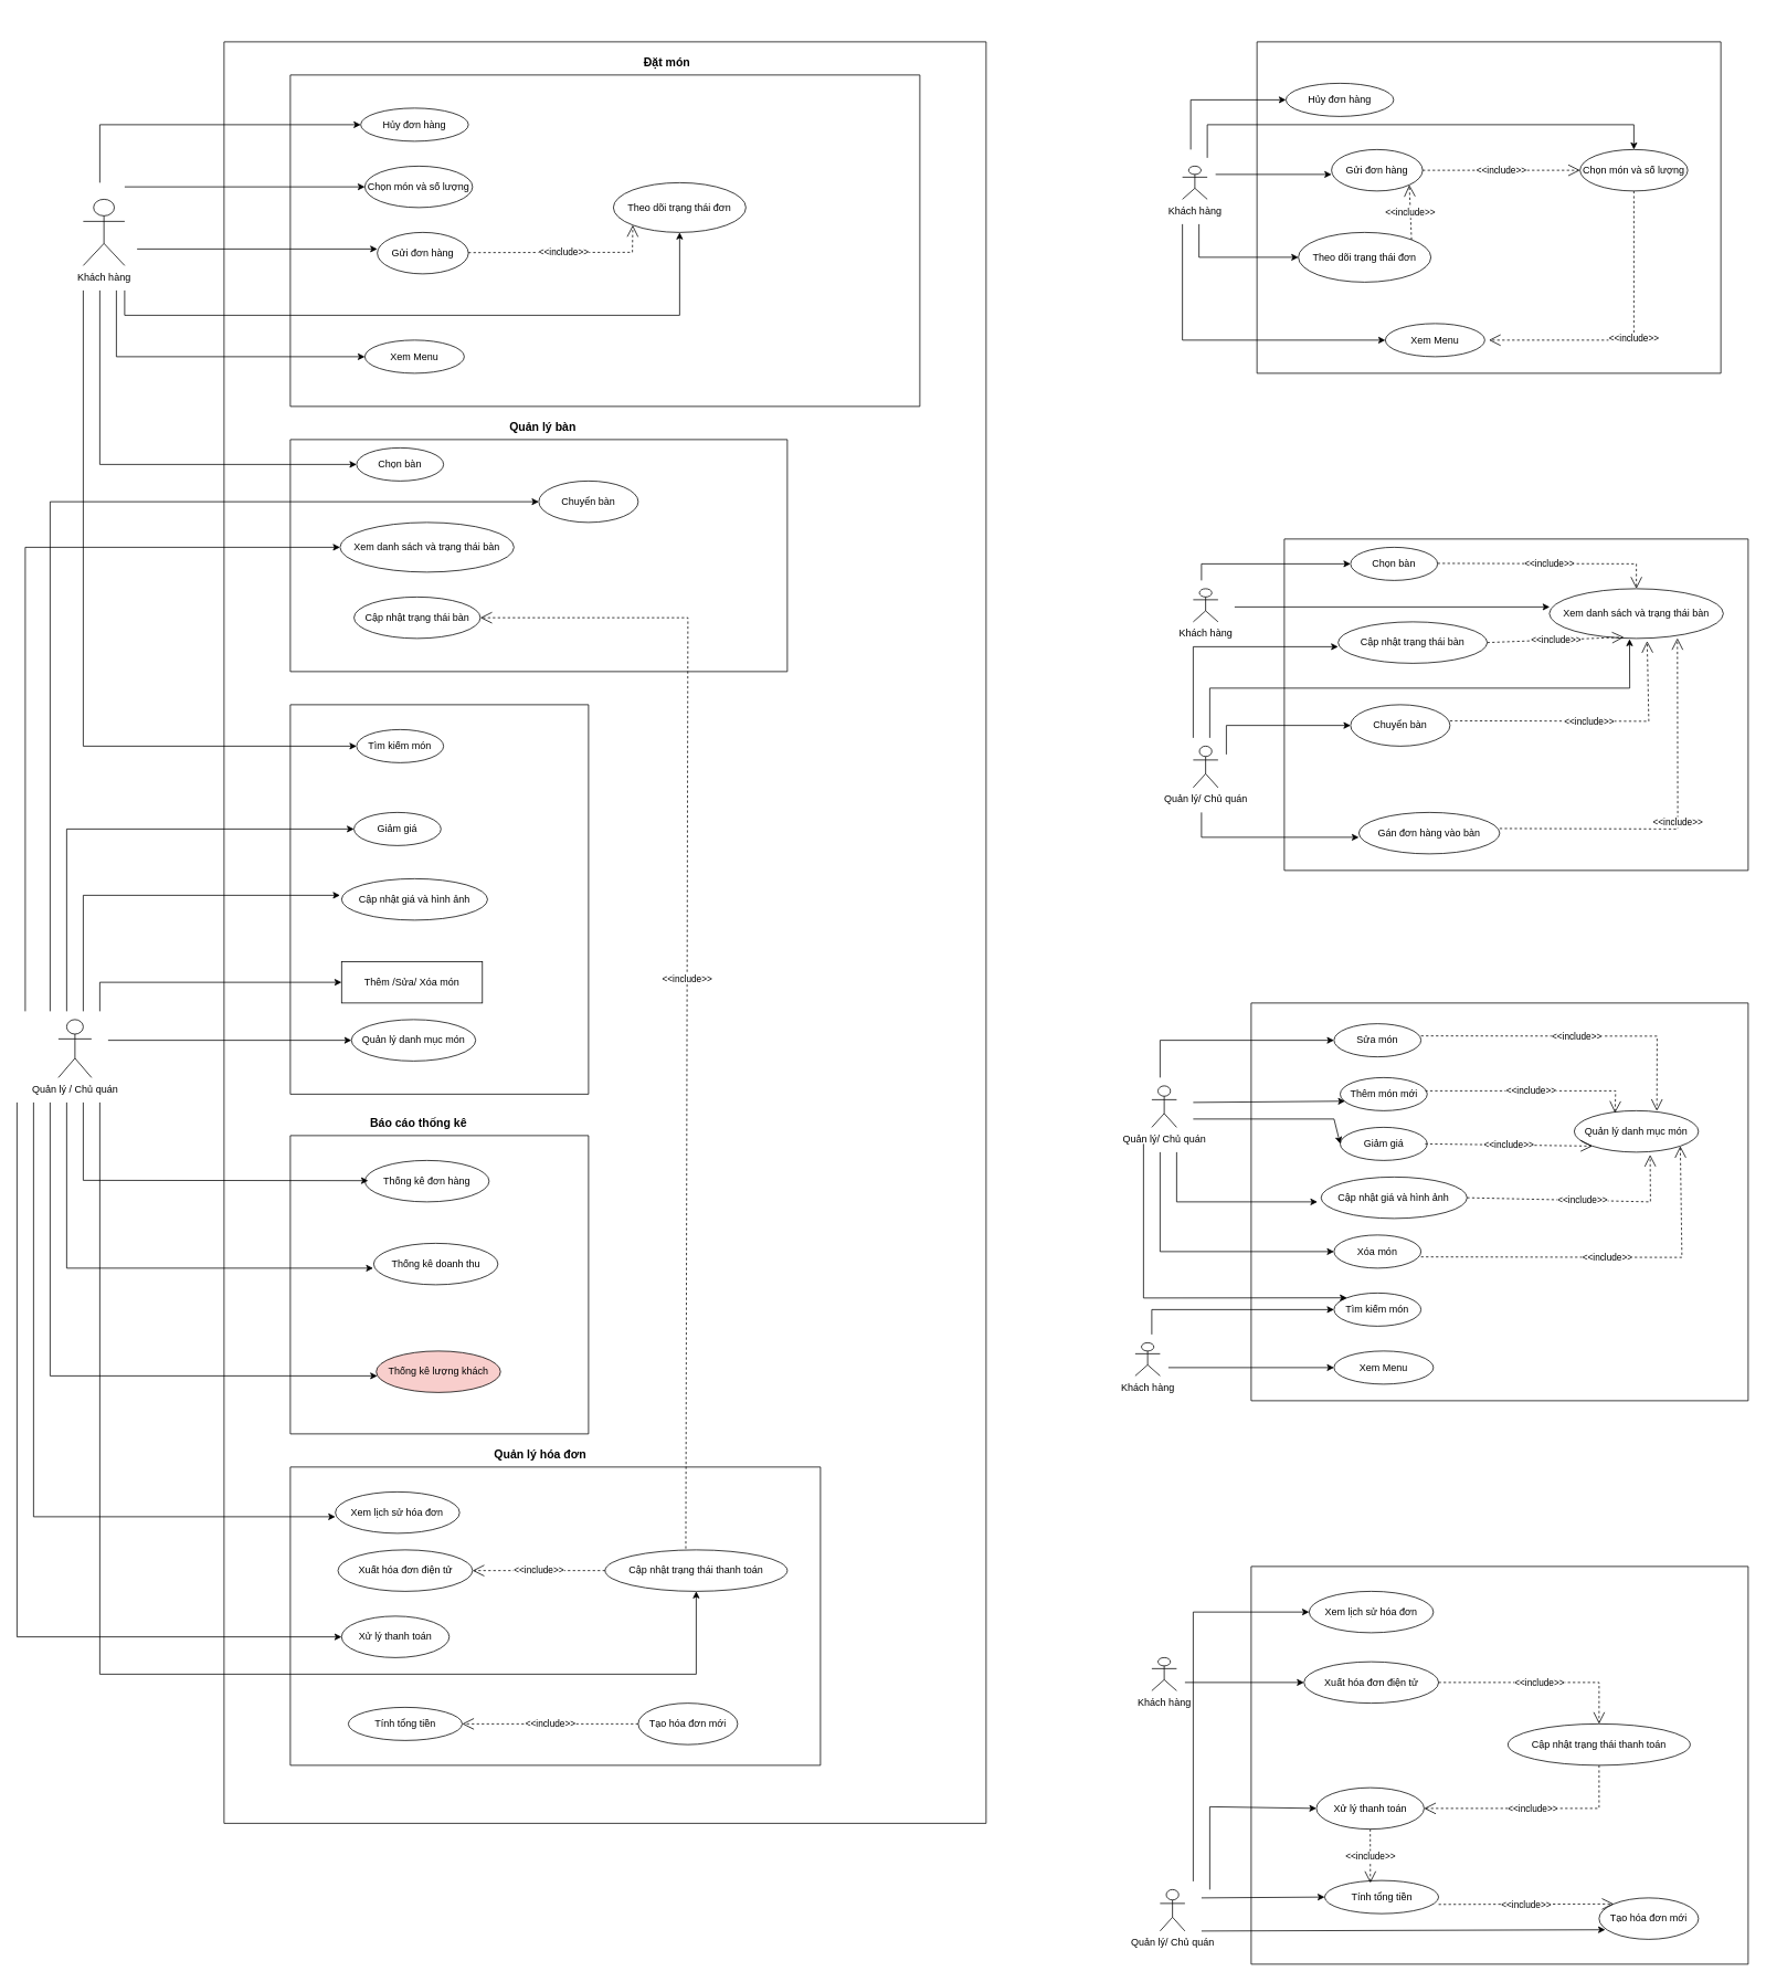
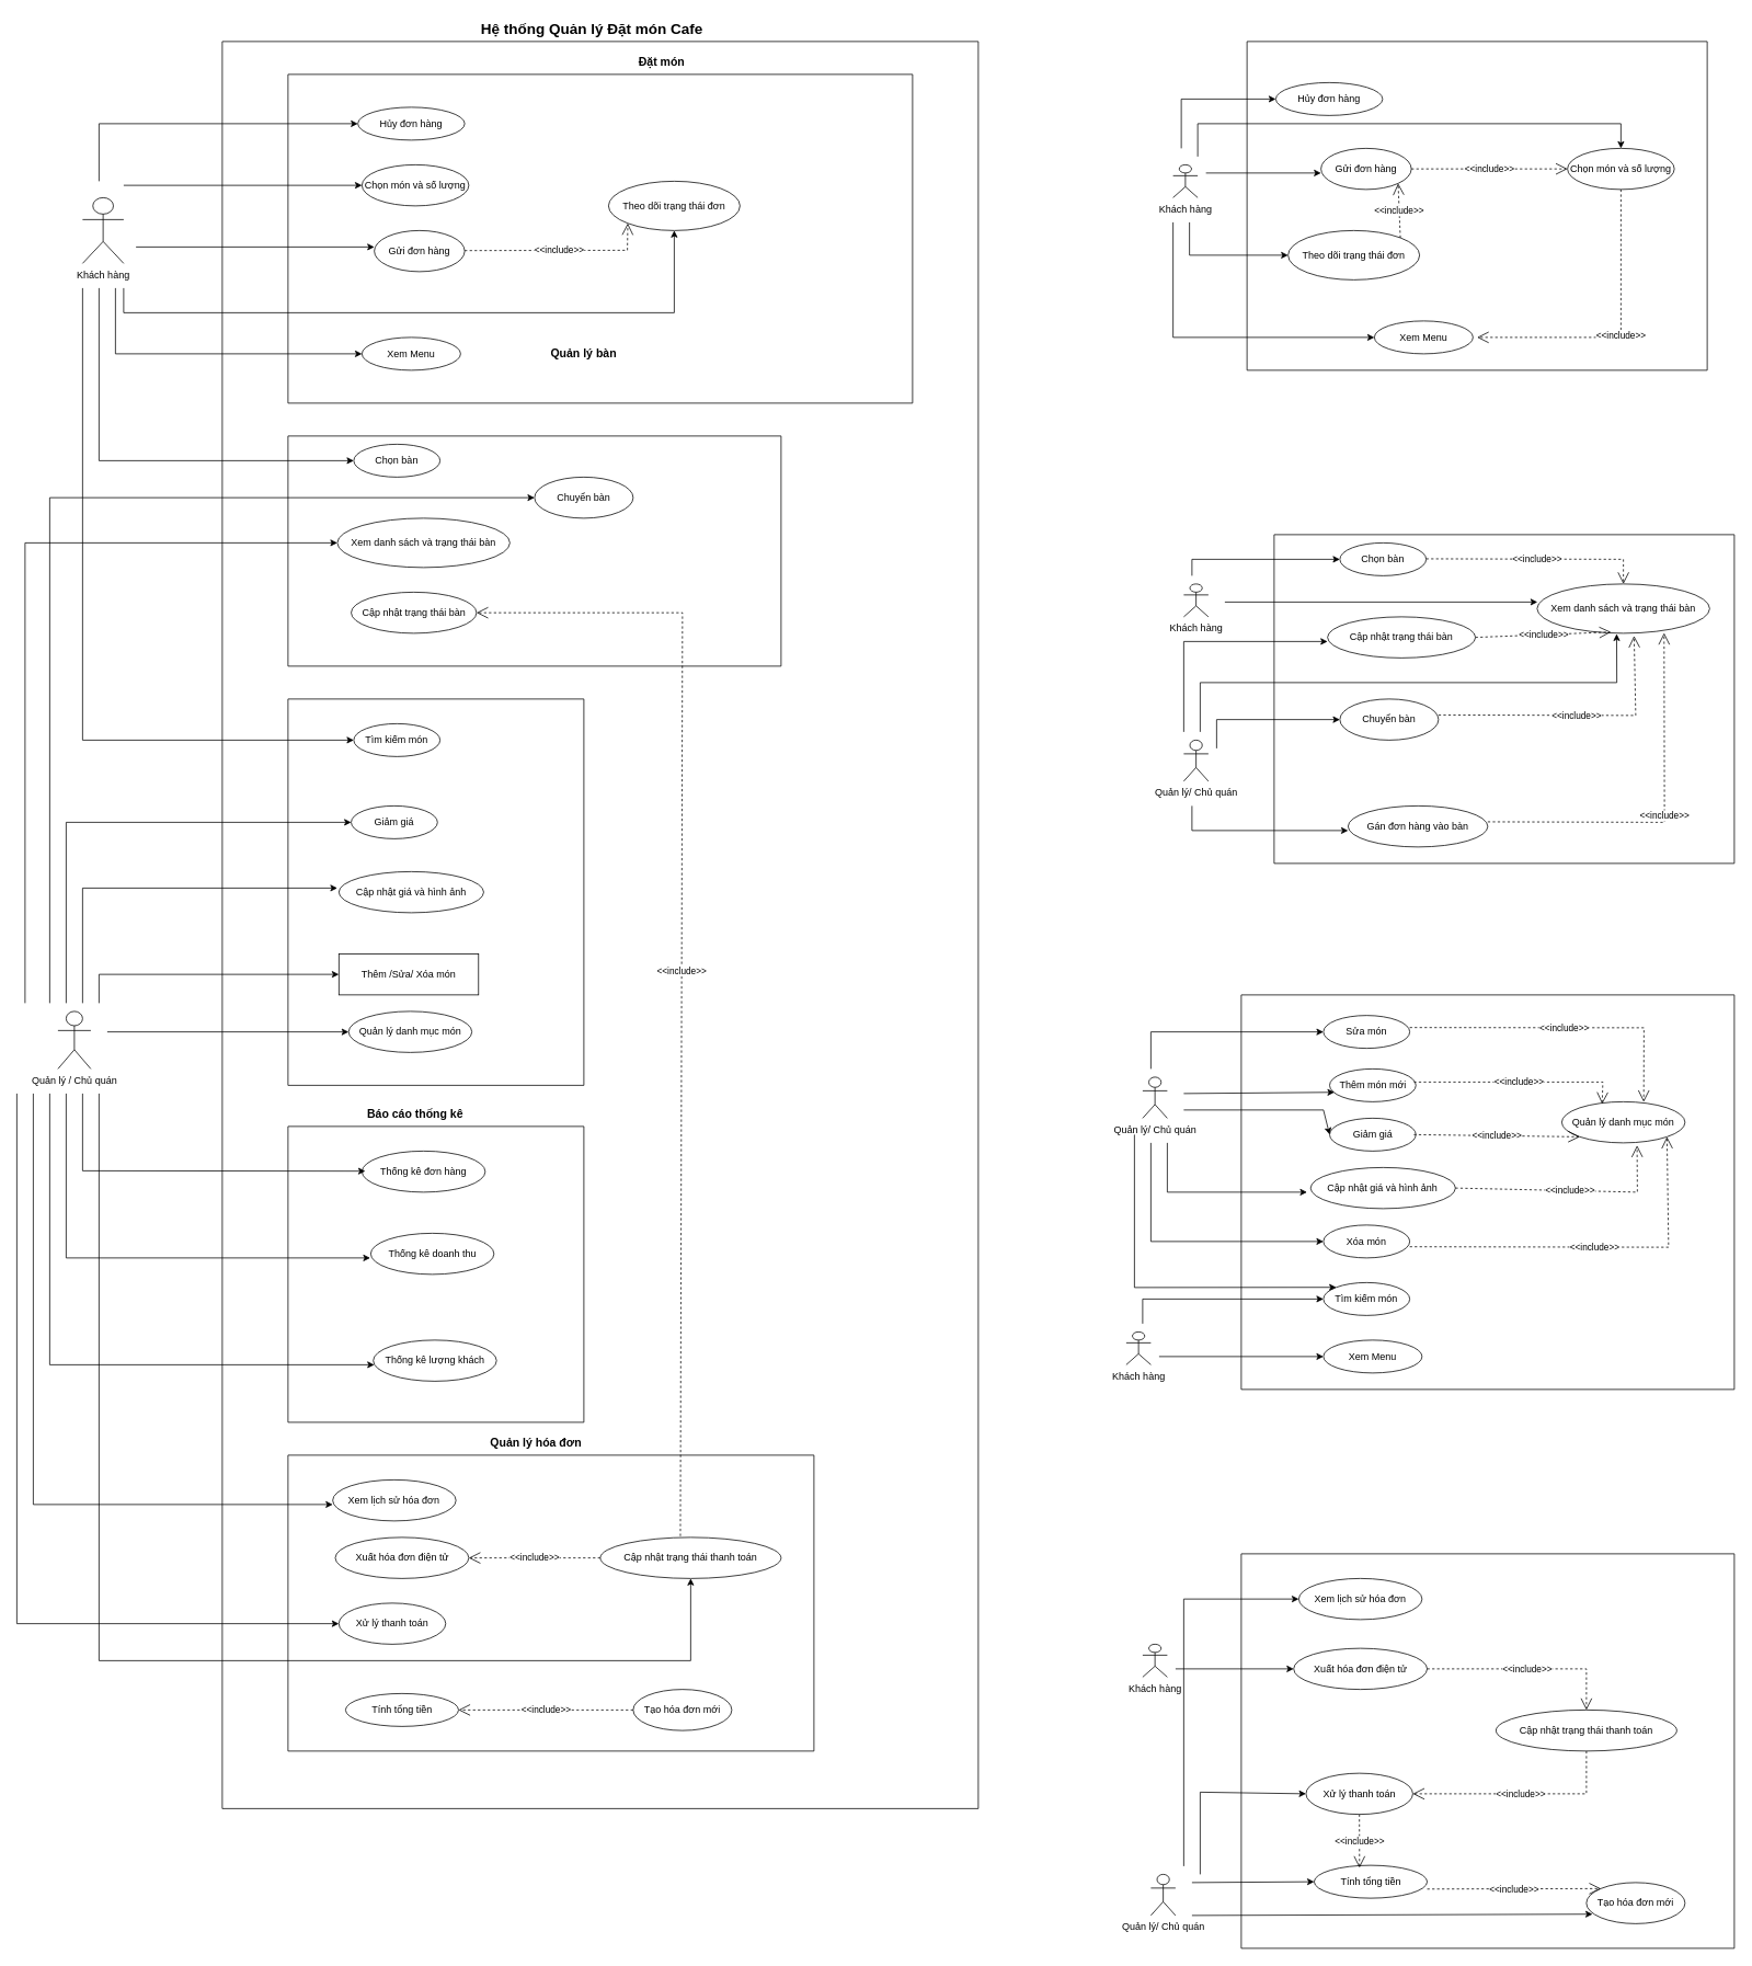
+ <mxCell id="8" value="&lt;font style=&quot;font-size: 18px;&quot;&gt;&lt;b&gt;Hệ thống Quản lý Đặt món Cafe&lt;/b&gt;&lt;/font&gt;" style="text;html=1;align=center;verticalAlign=middle;whiteSpace=wrap;rounded=0;" vertex="1" parent="1"><mxGeometry x="580" y="20" width="280" height="30" as="geometry" /></mxCell>
- <mxCell id="33" value="&lt;font style=&quot;font-size: 14px;&quot;&gt;&lt;b&gt;Quản lý bàn&lt;/b&gt;&lt;/font&gt;" style="text;html=1;align=center;verticalAlign=middle;whiteSpace=wrap;rounded=0;" vertex="1" parent="1"><mxGeometry x="600" y="500" width="110" height="30" as="geometry" /></mxCell>
+ <mxCell id="33" value="&lt;font style=&quot;font-size: 14px;&quot;&gt;&lt;b&gt;Quản lý bàn&lt;/b&gt;&lt;/font&gt;" style="text;html=1;align=center;verticalAlign=middle;whiteSpace=wrap;rounded=0;" vertex="1" parent="1"><mxGeometry x="655" y="415" width="110" height="30" as="geometry" /></mxCell>
- <mxCell id="55" value="Thống kê lượng khách" style="ellipse;whiteSpace=wrap;html=1;fillColor=#f8cecc;" vertex="1" parent="1"><mxGeometry x="453.75" y="1630" width="150" height="50" as="geometry" /></mxCell>
+ <mxCell id="55" value="Thống kê lượng khách" style="ellipse;whiteSpace=wrap;html=1;" vertex="1" parent="1"><mxGeometry x="453.75" y="1630" width="150" height="50" as="geometry" /></mxCell>
